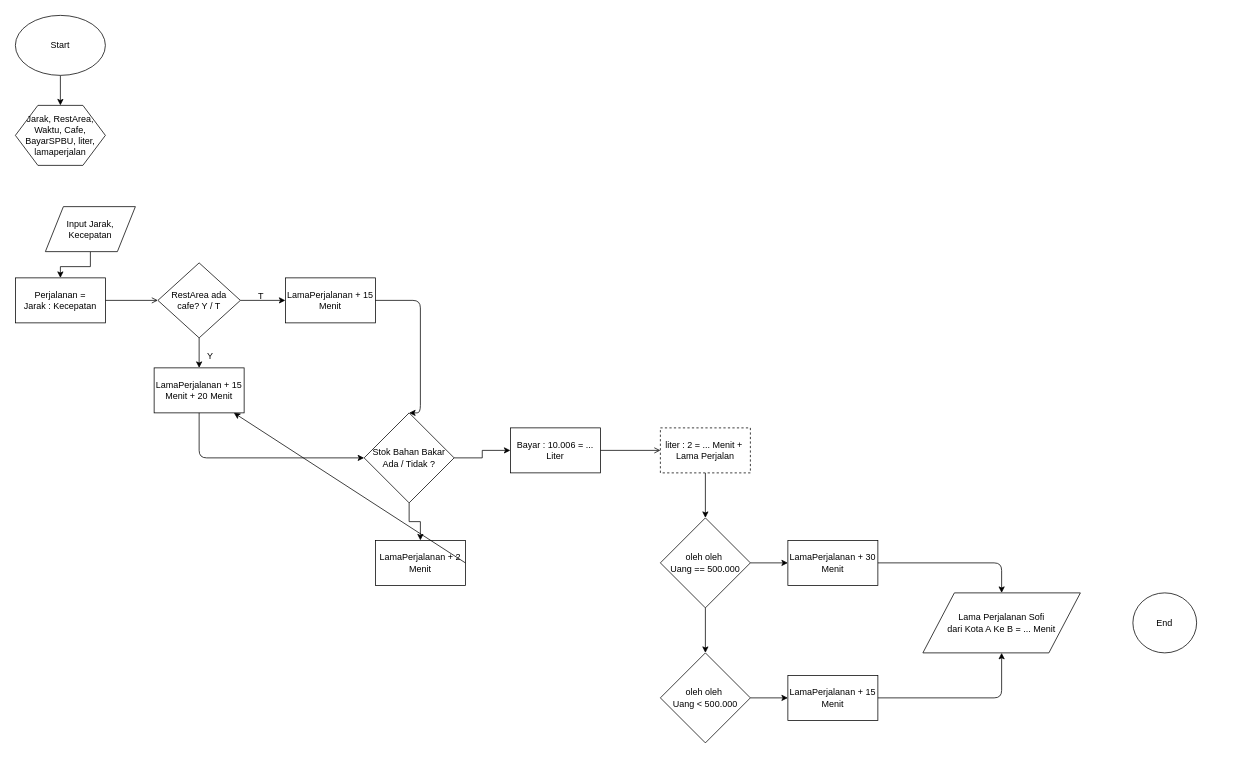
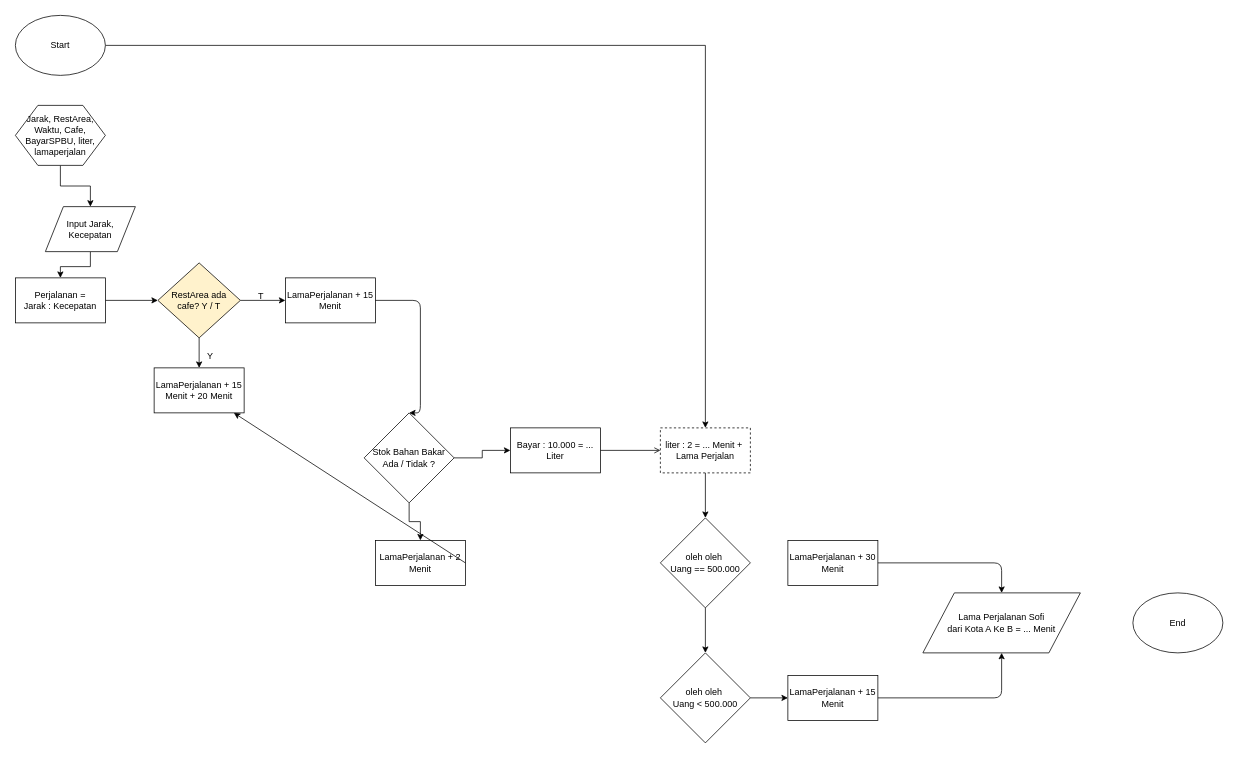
- <mxCell id="2" value="" style="edgeStyle=orthogonalEdgeStyle;rounded=0;orthogonalLoop=1;jettySize=auto;html=1;" edge="1" parent="1" source="3" target="5"><mxGeometry relative="1" as="geometry" /></mxCell>
+ <mxCell id="2" value="" style="edgeStyle=orthogonalEdgeStyle;rounded=0;orthogonalLoop=1;jettySize=auto;html=1;" edge="1" parent="1" source="3" target="26"><mxGeometry relative="1" as="geometry" /></mxCell>
+ <mxCell id="4" value="" style="edgeStyle=orthogonalEdgeStyle;rounded=0;orthogonalLoop=1;jettySize=auto;html=1;" edge="1" parent="1" source="5" target="7"><mxGeometry relative="1" as="geometry" /></mxCell>
- <mxCell id="8" value="" style="edgeStyle=orthogonalEdgeStyle;rounded=0;orthogonalLoop=1;jettySize=auto;html=1;endArrow=open;" edge="1" parent="1" source="9" target="12"><mxGeometry relative="1" as="geometry" /></mxCell>
+ <mxCell id="8" value="" style="edgeStyle=orthogonalEdgeStyle;rounded=0;orthogonalLoop=1;jettySize=auto;html=1;" edge="1" parent="1" source="9" target="12"><mxGeometry relative="1" as="geometry" /></mxCell>
- <mxCell id="12" value="RestArea ada&lt;br&gt;cafe? Y / T" style="rhombus;whiteSpace=wrap;html=1;" vertex="1" parent="1"><mxGeometry x="210" y="350" width="110" height="100" as="geometry" /></mxCell>
+ <mxCell id="12" value="RestArea ada&lt;br&gt;cafe? Y / T" style="rhombus;whiteSpace=wrap;html=1;fillColor=#fff2cc;" vertex="1" parent="1"><mxGeometry x="210" y="350" width="110" height="100" as="geometry" /></mxCell>
- <mxCell id="24" value="Bayar : 10.006 = ... Liter" style="rounded=0;whiteSpace=wrap;html=1;" vertex="1" parent="1"><mxGeometry x="680" y="570" width="120" height="60" as="geometry" /></mxCell>
+ <mxCell id="24" value="Bayar : 10.000 = ... Liter" style="rounded=0;whiteSpace=wrap;html=1;" vertex="1" parent="1"><mxGeometry x="680" y="570" width="120" height="60" as="geometry" /></mxCell>
- <mxCell id="20" value="" style="edgeStyle=elbowEdgeStyle;elbow=horizontal;endArrow=classic;html=1;exitX=0.5;exitY=1;exitDx=0;exitDy=0;entryX=0;entryY=0.5;entryDx=0;entryDy=0;" edge="1" parent="1" source="15" target="19"><mxGeometry width="50" height="50" relative="1" as="geometry"><mxPoint x="450" y="680" as="sourcePoint" /><mxPoint x="500" y="630" as="targetPoint" /><Array as="points"><mxPoint x="265" y="580" /></Array></mxGeometry></mxCell>
- <mxCell id="28" value="" style="edgeStyle=orthogonalEdgeStyle;rounded=0;orthogonalLoop=1;jettySize=auto;html=1;" edge="1" parent="1" source="29" target="33"><mxGeometry relative="1" as="geometry" /></mxCell>
- <mxCell id="38" value="End" style="ellipse;whiteSpace=wrap;html=1;" vertex="1" parent="1"><mxGeometry x="1510" y="790" width="85" height="80" as="geometry" /></mxCell>
+ <mxCell id="38" value="End" style="ellipse;whiteSpace=wrap;html=1;" vertex="1" parent="1"><mxGeometry x="1510" y="790" width="120" height="80" as="geometry" /></mxCell>
